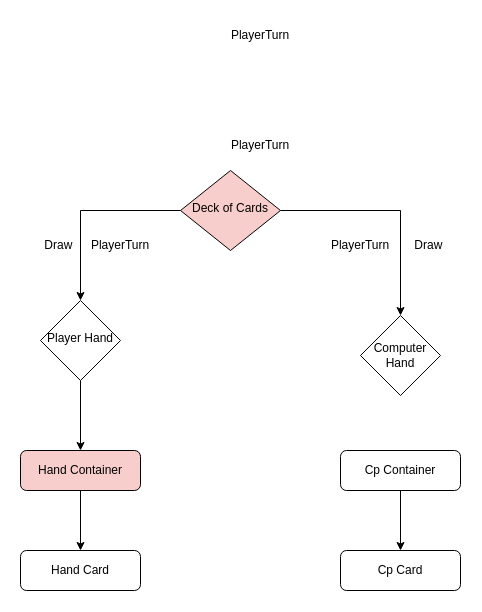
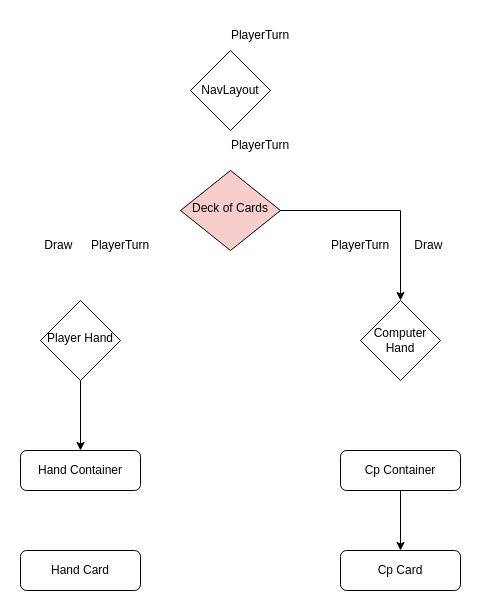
+ <mxCell id="8" value="NavLayout" style="rhombus;whiteSpace=wrap;html=1;" parent="1" vertex="1"><mxGeometry x="190" y="50" width="80" height="80" as="geometry" /></mxCell>
- <mxCell id="14" value="" style="endArrow=classic;html=1;rounded=0;exitX=0;exitY=0.5;exitDx=0;exitDy=0;entryX=0.5;entryY=0;entryDx=0;entryDy=0;" parent="1" source="3" target="5" edge="1"><mxGeometry width="50" height="50" relative="1" as="geometry"><mxPoint x="140" y="300" as="sourcePoint" /><mxPoint x="-150" y="250" as="targetPoint" /><Array as="points"><mxPoint x="80" y="210" /></Array></mxGeometry></mxCell>
- <mxCell id="7" value="Computer Hand" style="rhombus;whiteSpace=wrap;html=1;" parent="1" vertex="1"><mxGeometry x="360" y="315" width="80" height="80" as="geometry" /></mxCell>
+ <mxCell id="7" value="Computer Hand" style="rhombus;whiteSpace=wrap;html=1;" parent="1" vertex="1"><mxGeometry x="360" y="300" width="80" height="80" as="geometry" /></mxCell>
- <mxCell id="10" value="Hand Container" style="rounded=1;whiteSpace=wrap;html=1;fontSize=12;glass=0;strokeWidth=1;shadow=0;fillColor=#f8cecc;" parent="1" vertex="1"><mxGeometry x="20" y="450" width="120" height="40" as="geometry" /></mxCell>
+ <mxCell id="10" value="Hand Container" style="rounded=1;whiteSpace=wrap;html=1;fontSize=12;glass=0;strokeWidth=1;shadow=0;" parent="1" vertex="1"><mxGeometry x="20" y="450" width="120" height="40" as="geometry" /></mxCell>
- <mxCell id="9" value="" style="edgeStyle=orthogonalEdgeStyle;rounded=0;orthogonalLoop=1;jettySize=auto;html=1;" edge="1" parent="1" source="10" target="6"><mxGeometry relative="1" as="geometry" /></mxCell>
